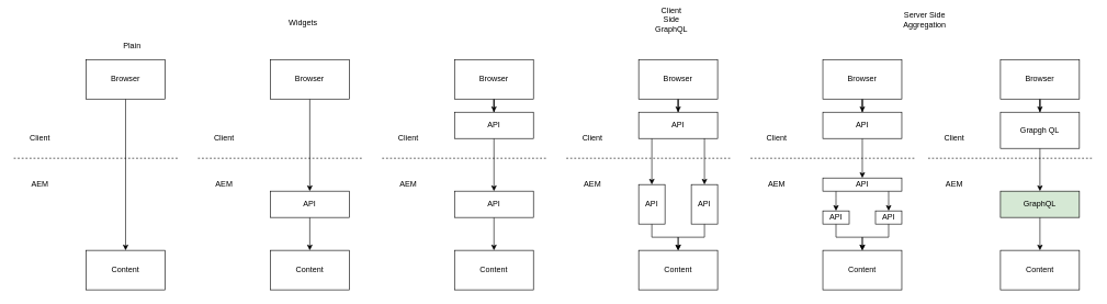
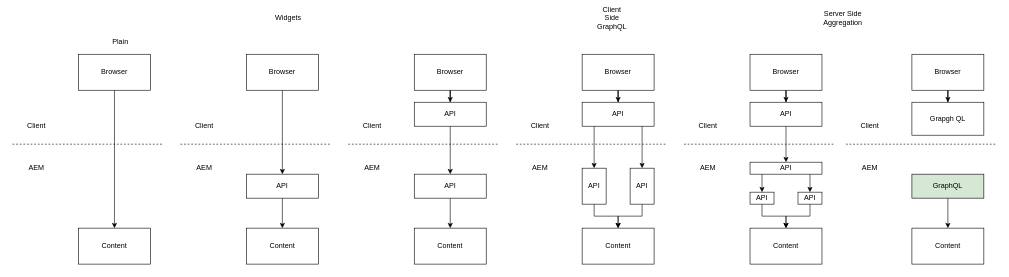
- <mxCell id="64" value="Widgets" style="text;html=1;strokeColor=none;fillColor=none;align=center;verticalAlign=middle;whiteSpace=wrap;rounded=0;" vertex="1" parent="1"><mxGeometry x="440" y="25" width="40" height="20" as="geometry" /></mxCell>
+ <mxCell id="64" value="Widgets" style="text;html=1;strokeColor=none;fillColor=none;align=center;verticalAlign=middle;whiteSpace=wrap;rounded=0;" vertex="1" parent="1"><mxGeometry x="460" y="20" width="40" height="20" as="geometry" /></mxCell>
- <mxCell id="28" style="edgeStyle=orthogonalEdgeStyle;rounded=0;orthogonalLoop=1;jettySize=auto;html=1;" edge="1" parent="1" source="29" target="25"><mxGeometry relative="1" as="geometry" /></mxCell>
